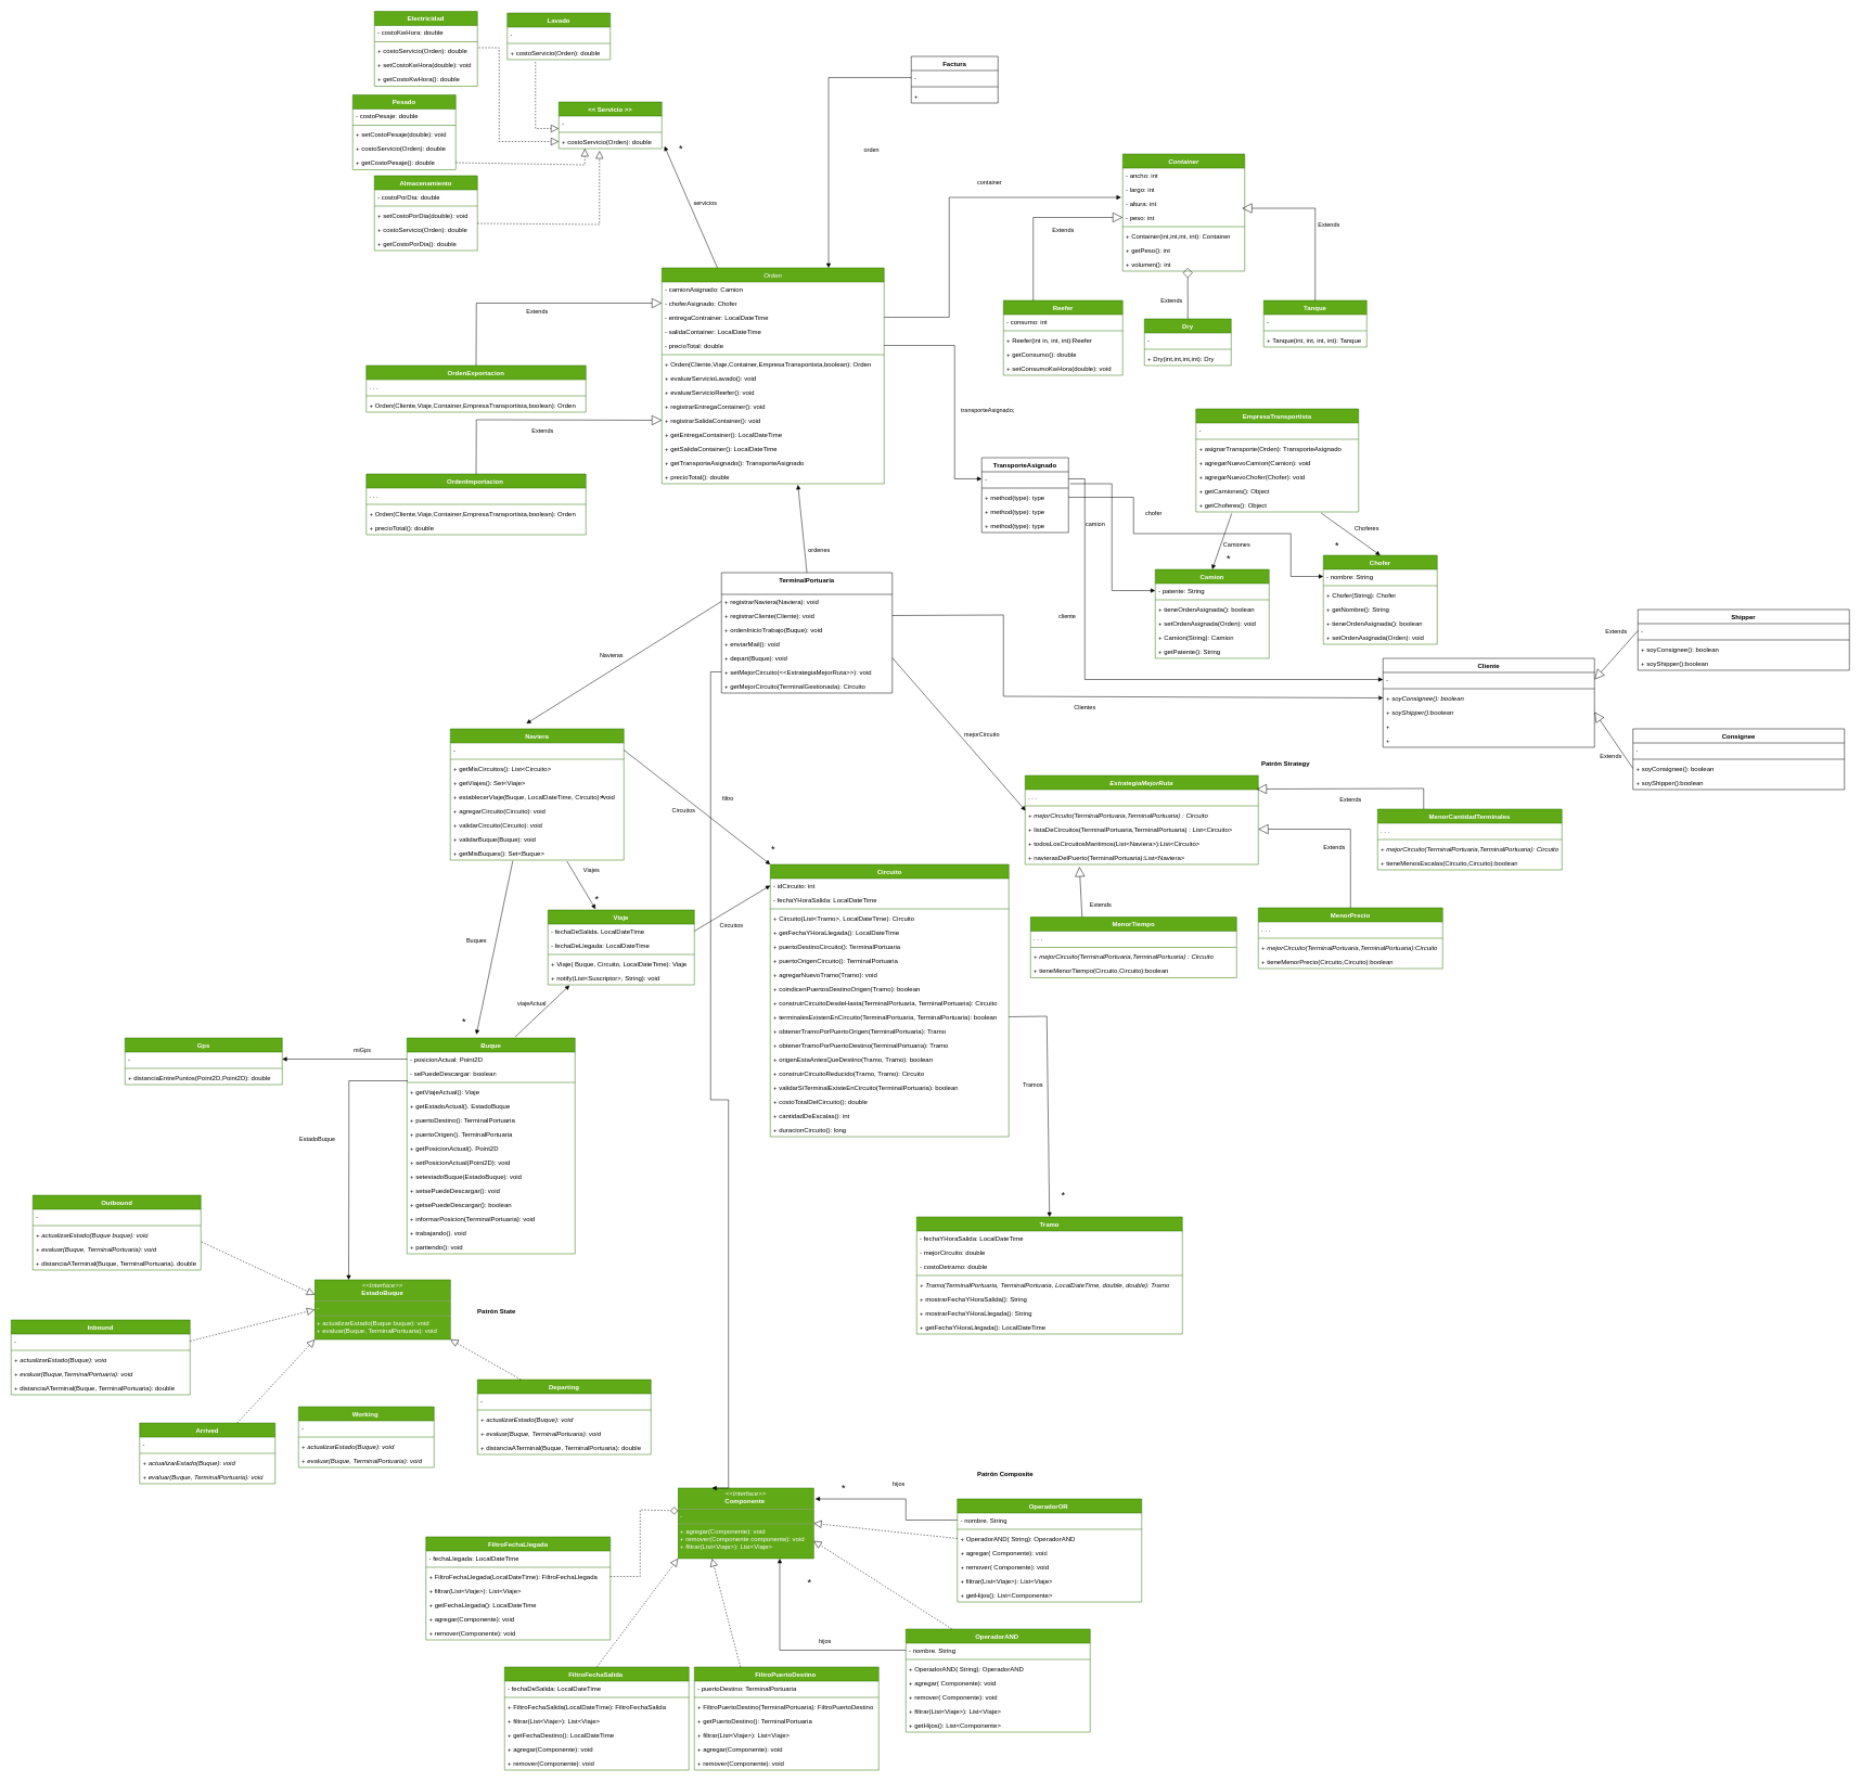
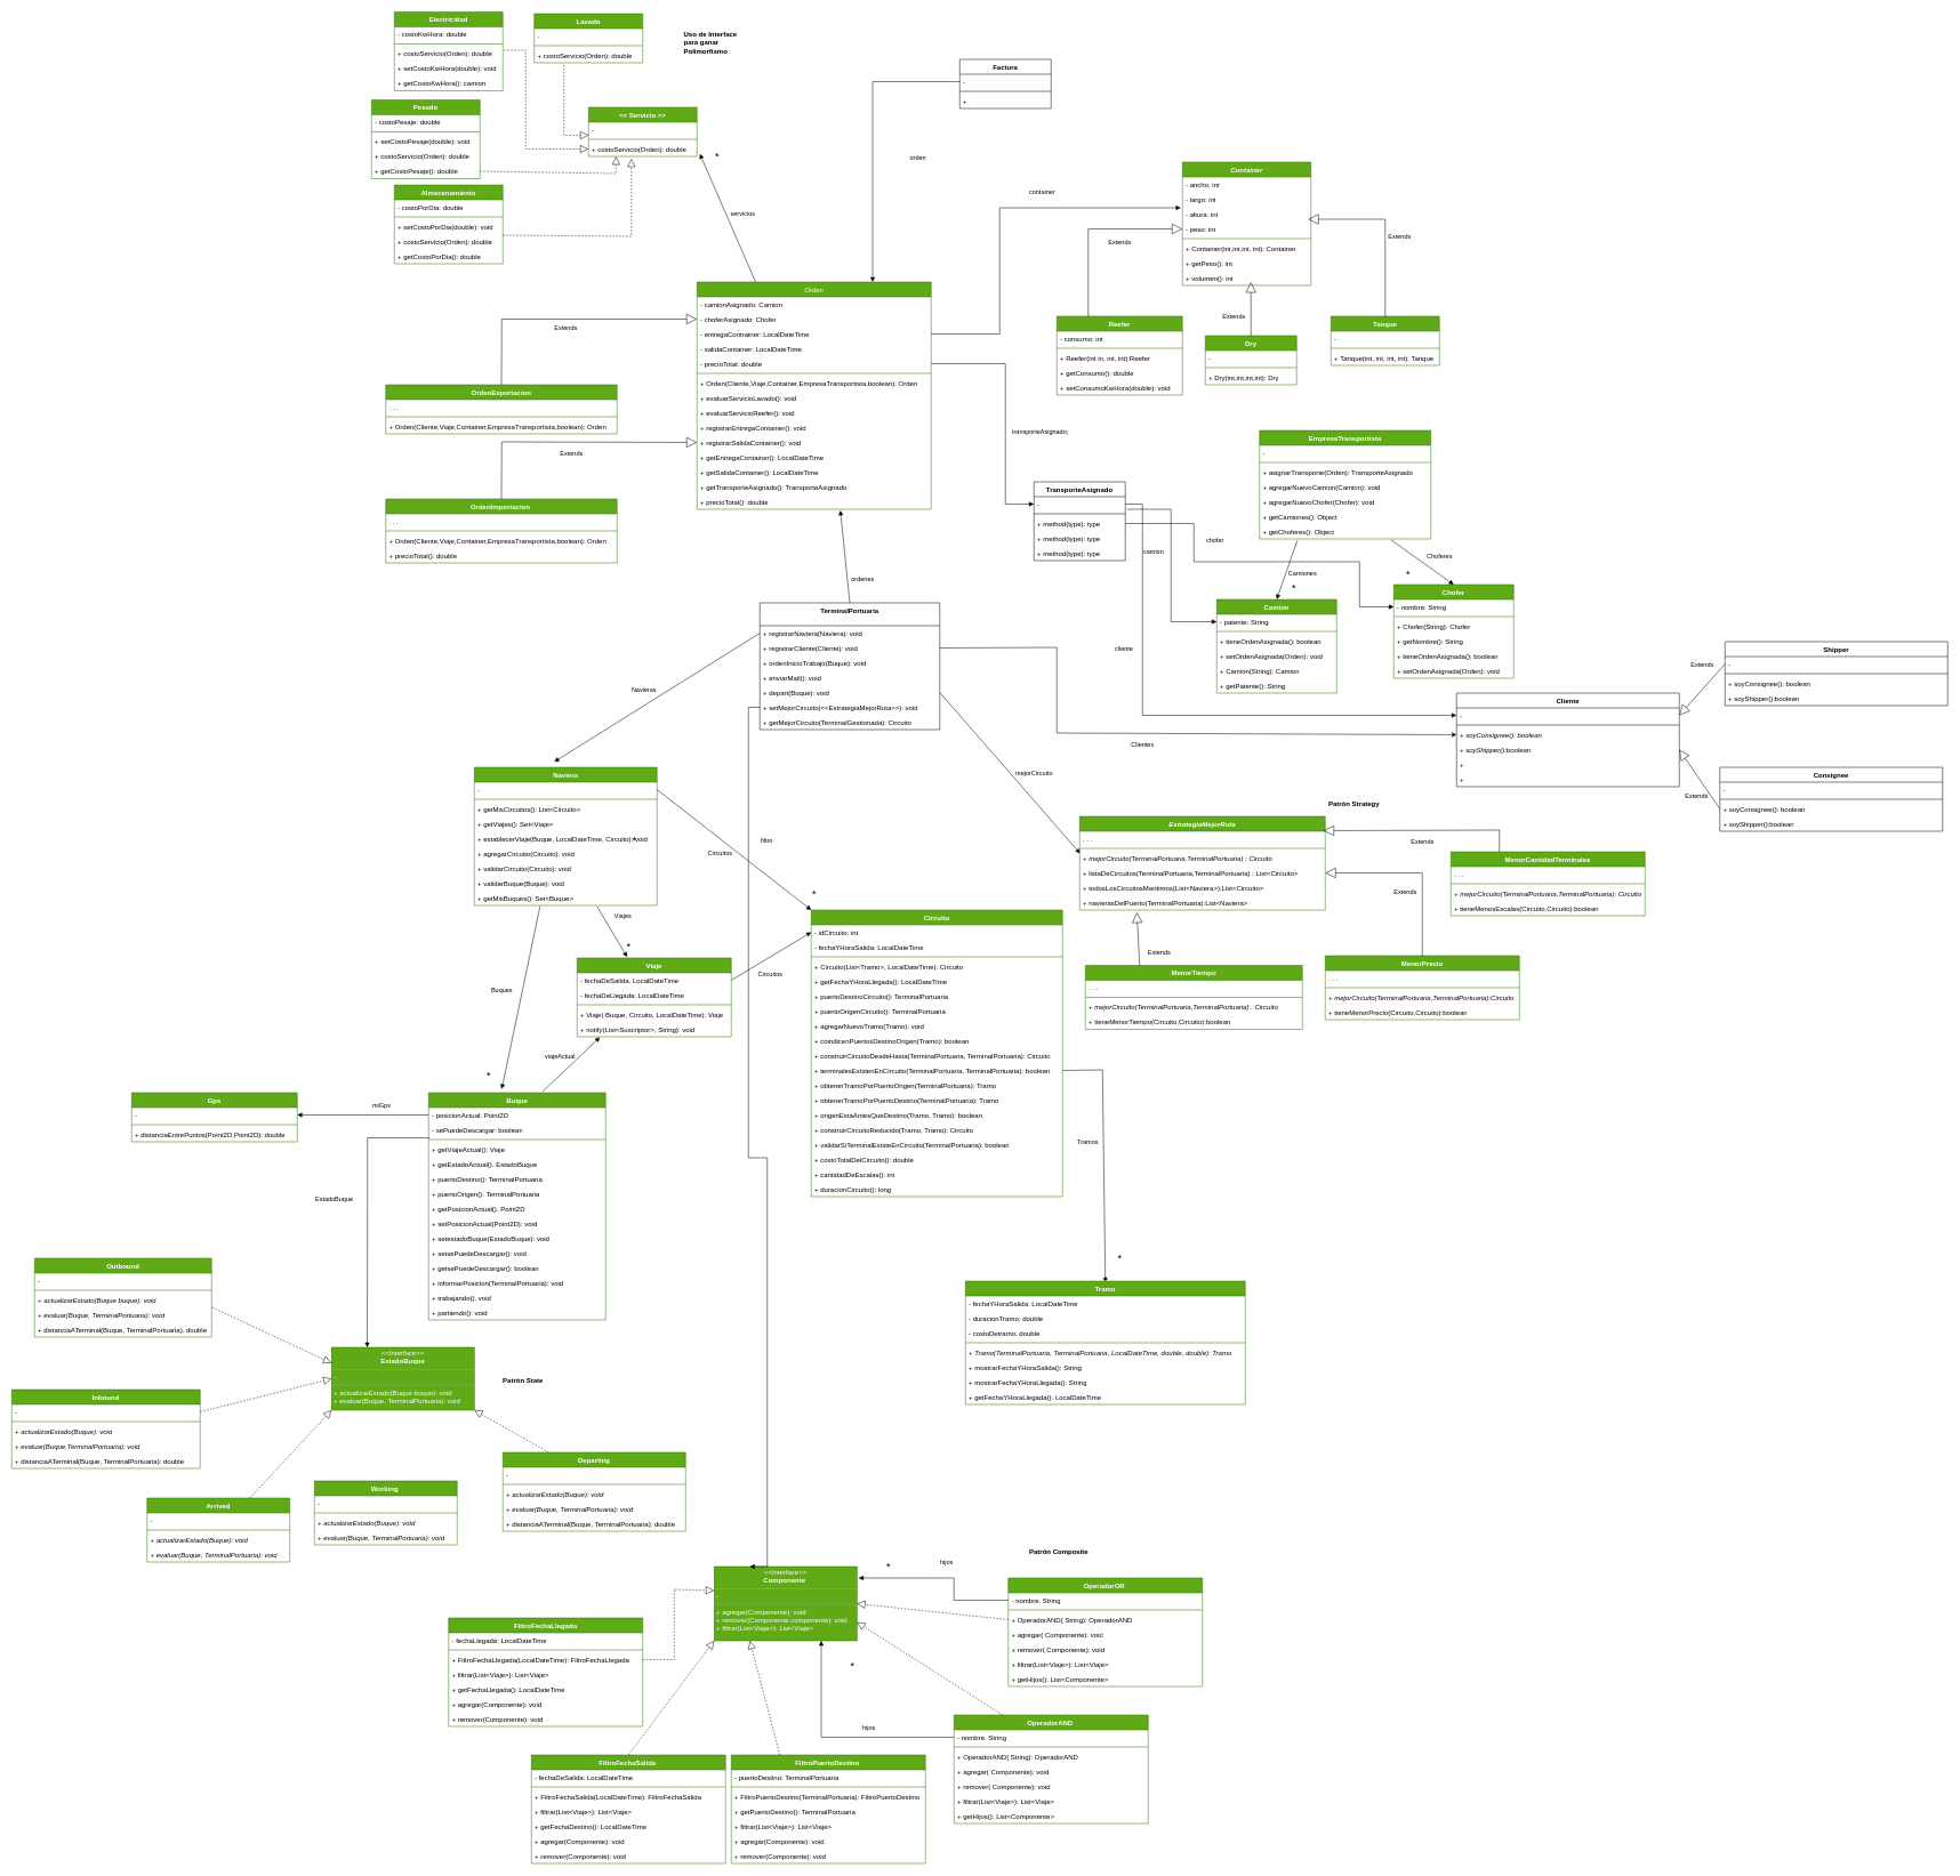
+ <mxCell id="334" value="&lt;b style=&quot;border-color: var(--border-color); color: rgb(0, 0, 0); font-family: Helvetica; font-size: 12px; font-style: normal; font-variant-ligatures: normal; font-variant-caps: normal; letter-spacing: normal; orphans: 2; text-align: center; text-indent: 0px; text-transform: none; widows: 2; word-spacing: 0px; -webkit-text-stroke-width: 0px; background-color: rgb(251, 251, 251); text-decoration-thickness: initial; text-decoration-style: initial; text-decoration-color: initial;&quot;&gt;Uso de Interface para ganar Polimorfismo&lt;/b&gt;" style="text;whiteSpace=wrap;html=1;" parent="1" vertex="1"><mxGeometry x="1195" y="46" width="120" height="57" as="geometry" /></mxCell>
- <mxCell id="187" value="+&amp;nbsp;getCostoKwHora(): double" style="text;strokeColor=none;fillColor=none;align=left;verticalAlign=top;spacingLeft=4;spacingRight=4;overflow=hidden;rotatable=0;points=[[0,0.5],[1,0.5]];portConstraint=eastwest;whiteSpace=wrap;html=1;" parent="182" vertex="1"><mxGeometry y="112" width="190" height="26" as="geometry" /></mxCell>
+ <mxCell id="187" value="+&amp;nbsp;getCostoKwHora(): camion" style="text;strokeColor=none;fillColor=none;align=left;verticalAlign=top;spacingLeft=4;spacingRight=4;overflow=hidden;rotatable=0;points=[[0,0.5],[1,0.5]];portConstraint=eastwest;whiteSpace=wrap;html=1;" parent="182" vertex="1"><mxGeometry y="112" width="190" height="26" as="geometry" /></mxCell>
- <mxCell id="235" value="Extends" style="endArrow=diamond;endSize=16;endFill=0;html=1;rounded=0;exitX=0.5;exitY=0;exitDx=0;exitDy=0;entryX=0.533;entryY=0.769;entryDx=0;entryDy=0;entryPerimeter=0;" parent="1" source="170" target="57" edge="1"><mxGeometry x="-0.276" y="30" width="160" relative="1" as="geometry"><mxPoint x="2220" y="483" as="sourcePoint" /><mxPoint x="2380" y="483" as="targetPoint" /><mxPoint as="offset" /></mxGeometry></mxCell>
+ <mxCell id="235" value="Extends" style="endArrow=block;endSize=16;endFill=0;html=1;rounded=0;exitX=0.5;exitY=0;exitDx=0;exitDy=0;entryX=0.533;entryY=0.769;entryDx=0;entryDy=0;entryPerimeter=0;" parent="1" source="170" target="57" edge="1"><mxGeometry x="-0.276" y="30" width="160" relative="1" as="geometry"><mxPoint x="2220" y="483" as="sourcePoint" /><mxPoint x="2380" y="483" as="targetPoint" /><mxPoint as="offset" /></mxGeometry></mxCell>
- <mxCell id="78" value="Tramos" style="html=1;verticalAlign=bottom;endArrow=block;curved=0;rounded=0;exitX=1;exitY=0.5;exitDx=0;exitDy=0;entryX=0.5;entryY=0;entryDx=0;entryDy=0;" parent="1" source="69" target="242" edge="1"><mxGeometry x="-0.065" y="-28" width="80" relative="1" as="geometry"><mxPoint x="1930" y="2023" as="sourcePoint" /><mxPoint x="1930" y="2173" as="targetPoint" /><mxPoint as="offset" /><Array as="points"><mxPoint x="1930" y="1873" /></Array></mxGeometry></mxCell>
+ <mxCell id="78" value="Tramos" style="html=1;verticalAlign=bottom;endArrow=diamond;curved=0;rounded=0;exitX=1;exitY=0.5;exitDx=0;exitDy=0;entryX=0.5;entryY=0;entryDx=0;entryDy=0;" parent="1" source="69" target="242" edge="1"><mxGeometry x="-0.065" y="-28" width="80" relative="1" as="geometry"><mxPoint x="1930" y="2023" as="sourcePoint" /><mxPoint x="1930" y="2173" as="targetPoint" /><mxPoint as="offset" /><Array as="points"><mxPoint x="1930" y="1873" /></Array></mxGeometry></mxCell>
- <mxCell id="244" value="-&amp;nbsp;mejorCircuito: double" style="text;strokeColor=none;fillColor=none;align=left;verticalAlign=top;spacingLeft=4;spacingRight=4;overflow=hidden;rotatable=0;points=[[0,0.5],[1,0.5]];portConstraint=eastwest;whiteSpace=wrap;html=1;" parent="242" vertex="1"><mxGeometry y="52" width="490" height="26" as="geometry" /></mxCell>
+ <mxCell id="244" value="-&amp;nbsp;duracionTramo: double" style="text;strokeColor=none;fillColor=none;align=left;verticalAlign=top;spacingLeft=4;spacingRight=4;overflow=hidden;rotatable=0;points=[[0,0.5],[1,0.5]];portConstraint=eastwest;whiteSpace=wrap;html=1;" parent="242" vertex="1"><mxGeometry y="52" width="490" height="26" as="geometry" /></mxCell>
- <mxCell id="292" value="" style="endArrow=diamond;dashed=1;endFill=0;endSize=12;html=1;rounded=0;exitX=1;exitY=0.5;exitDx=0;exitDy=0;entryX=0;entryY=0.323;entryDx=0;entryDy=0;entryPerimeter=0;" parent="1" source="254" target="259" edge="1"><mxGeometry width="160" relative="1" as="geometry"><mxPoint x="1350" y="2933" as="sourcePoint" /><mxPoint x="1180" y="2783" as="targetPoint" /><Array as="points"><mxPoint x="1180" y="2906" /><mxPoint x="1180" y="2843" /><mxPoint x="1180" y="2783" /></Array></mxGeometry></mxCell>
+ <mxCell id="292" value="" style="endArrow=block;dashed=1;endFill=0;endSize=12;html=1;rounded=0;exitX=1;exitY=0.5;exitDx=0;exitDy=0;entryX=0;entryY=0.323;entryDx=0;entryDy=0;entryPerimeter=0;" parent="1" source="254" target="259" edge="1"><mxGeometry width="160" relative="1" as="geometry"><mxPoint x="1350" y="2933" as="sourcePoint" /><mxPoint x="1180" y="2783" as="targetPoint" /><Array as="points"><mxPoint x="1180" y="2906" /><mxPoint x="1180" y="2843" /><mxPoint x="1180" y="2783" /></Array></mxGeometry></mxCell>
